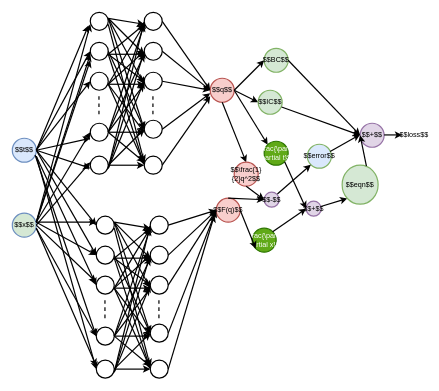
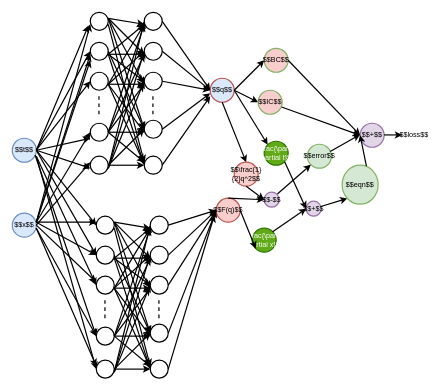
- <mxCell id="120" value="$$BC$$" style="ellipse;whiteSpace=wrap;html=1;aspect=fixed;fillColor=#d5e8d4;strokeColor=#82b366;strokeWidth=2;" vertex="1" parent="1"><mxGeometry x="440" y="80" width="40" height="40" as="geometry" /></mxCell>
+ <mxCell id="120" value="$$BC$$" style="ellipse;whiteSpace=wrap;html=1;aspect=fixed;fillColor=#f8cecc;strokeColor=#82b366;strokeWidth=2;" vertex="1" parent="1"><mxGeometry x="440" y="80" width="40" height="40" as="geometry" /></mxCell>
- <mxCell id="49" value="$$q$$" style="ellipse;whiteSpace=wrap;html=1;aspect=fixed;fillColor=#f8cecc;strokeColor=#b85450;strokeWidth=2;" vertex="1" parent="1"><mxGeometry x="350" y="130" width="40" height="40" as="geometry" /></mxCell>
+ <mxCell id="49" value="$$q$$" style="ellipse;whiteSpace=wrap;html=1;aspect=fixed;fillColor=#dae8fc;strokeColor=#b85450;strokeWidth=2;" vertex="1" parent="1"><mxGeometry x="350" y="130" width="40" height="40" as="geometry" /></mxCell>
- <mxCell id="119" value="$$IC$$" style="ellipse;whiteSpace=wrap;html=1;aspect=fixed;fillColor=#d5e8d4;strokeColor=#82b366;strokeWidth=2;" vertex="1" parent="1"><mxGeometry x="430" y="150" width="40" height="40" as="geometry" /></mxCell>
+ <mxCell id="119" value="$$IC$$" style="ellipse;whiteSpace=wrap;html=1;aspect=fixed;fillColor=#f8cecc;strokeColor=#82b366;strokeWidth=2;" vertex="1" parent="1"><mxGeometry x="430" y="150" width="40" height="40" as="geometry" /></mxCell>
- <mxCell id="134" value="$$error$$" style="ellipse;whiteSpace=wrap;html=1;aspect=fixed;fillColor=#dae8fc;strokeColor=#82b366;strokeWidth=2;" vertex="1" parent="1"><mxGeometry x="512" y="240" width="40" height="40" as="geometry" /></mxCell>
+ <mxCell id="134" value="$$error$$" style="ellipse;whiteSpace=wrap;html=1;aspect=fixed;fillColor=#d5e8d4;strokeColor=#82b366;strokeWidth=2;" vertex="1" parent="1"><mxGeometry x="512" y="240" width="40" height="40" as="geometry" /></mxCell>
- <mxCell id="3" value="$$x$$" style="ellipse;whiteSpace=wrap;html=1;aspect=fixed;fillColor=#d5e8d4;strokeColor=#6c8ebf;strokeWidth=2;" vertex="1" parent="1"><mxGeometry x="20" y="355" width="40" height="40" as="geometry" /></mxCell>
+ <mxCell id="3" value="$$x$$" style="ellipse;whiteSpace=wrap;html=1;aspect=fixed;fillColor=#dae8fc;strokeColor=#6c8ebf;strokeWidth=2;" vertex="1" parent="1"><mxGeometry x="20" y="355" width="40" height="40" as="geometry" /></mxCell>
